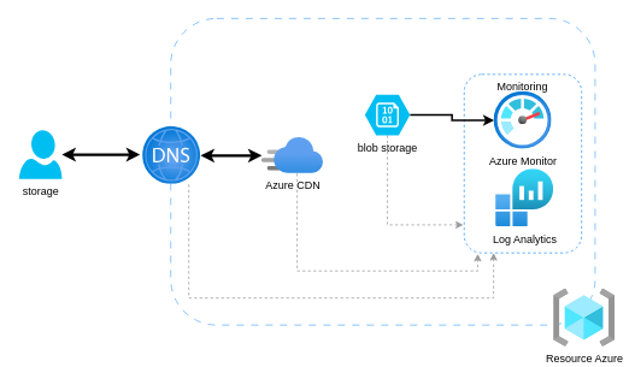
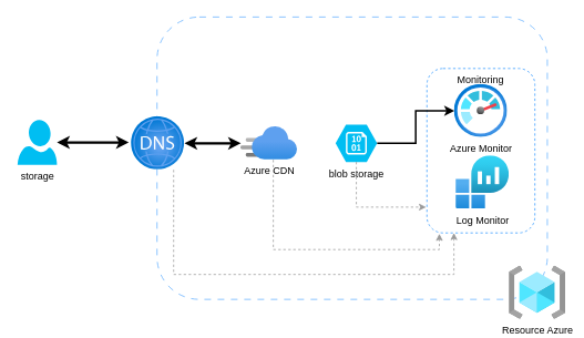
- <mxCell id="13" value="blob storage" style="verticalLabelPosition=bottom;html=1;verticalAlign=top;align=center;strokeColor=none;fillColor=#00BEF2;shape=mxgraph.azure.storage_blob;" vertex="1" parent="1"><mxGeometry x="403" y="104.5" width="50" height="45" as="geometry" /></mxCell>
+ <mxCell id="13" value="blob storage" style="verticalLabelPosition=bottom;html=1;verticalAlign=top;align=center;strokeColor=none;fillColor=#00BEF2;shape=mxgraph.azure.storage_blob;" vertex="1" parent="1"><mxGeometry x="403" y="149.5" width="50" height="45" as="geometry" /></mxCell>
- <mxCell id="7" value="Log Analytics" style="image;aspect=fixed;html=1;points=[];align=center;fontSize=12;image=img/lib/azure2/analytics/Log_Analytics_Workspaces.svg;" vertex="1" parent="1"><mxGeometry x="548" y="187" width="64" height="64" as="geometry" /></mxCell>
+ <mxCell id="7" value="Log Monitor" style="image;aspect=fixed;html=1;points=[];align=center;fontSize=12;image=img/lib/azure2/analytics/Log_Analytics_Workspaces.svg;" vertex="1" parent="1"><mxGeometry x="548" y="187" width="64" height="64" as="geometry" /></mxCell>
